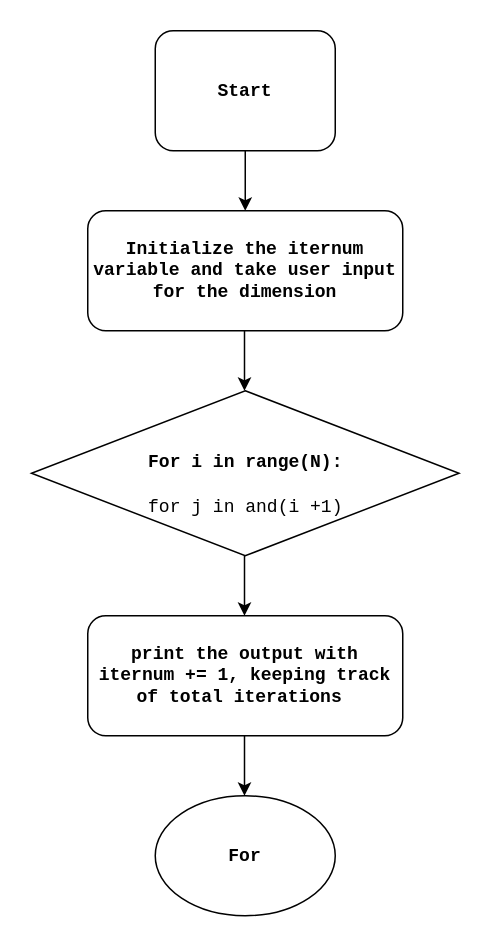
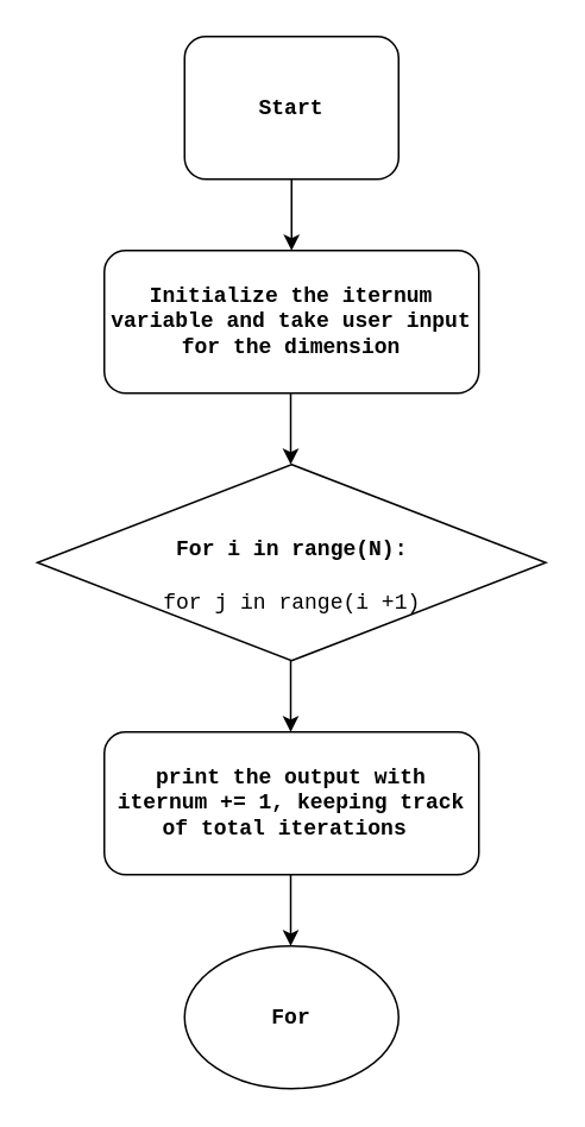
- <mxCell id="5" value="&lt;h4&gt;For i in range(N):&lt;/h4&gt;&lt;div&gt;for j in and(i +1)&lt;/div&gt;" style="rhombus;whiteSpace=wrap;html=1;fontFamily=Courier New;" vertex="1" parent="1"><mxGeometry x="20.5" y="260" width="285" height="110" as="geometry" /></mxCell>
+ <mxCell id="5" value="&lt;h4&gt;For i in range(N):&lt;/h4&gt;&lt;div&gt;for j in range(i +1)&lt;/div&gt;" style="rhombus;whiteSpace=wrap;html=1;fontFamily=Courier New;" vertex="1" parent="1"><mxGeometry x="20.5" y="260" width="285" height="110" as="geometry" /></mxCell>
